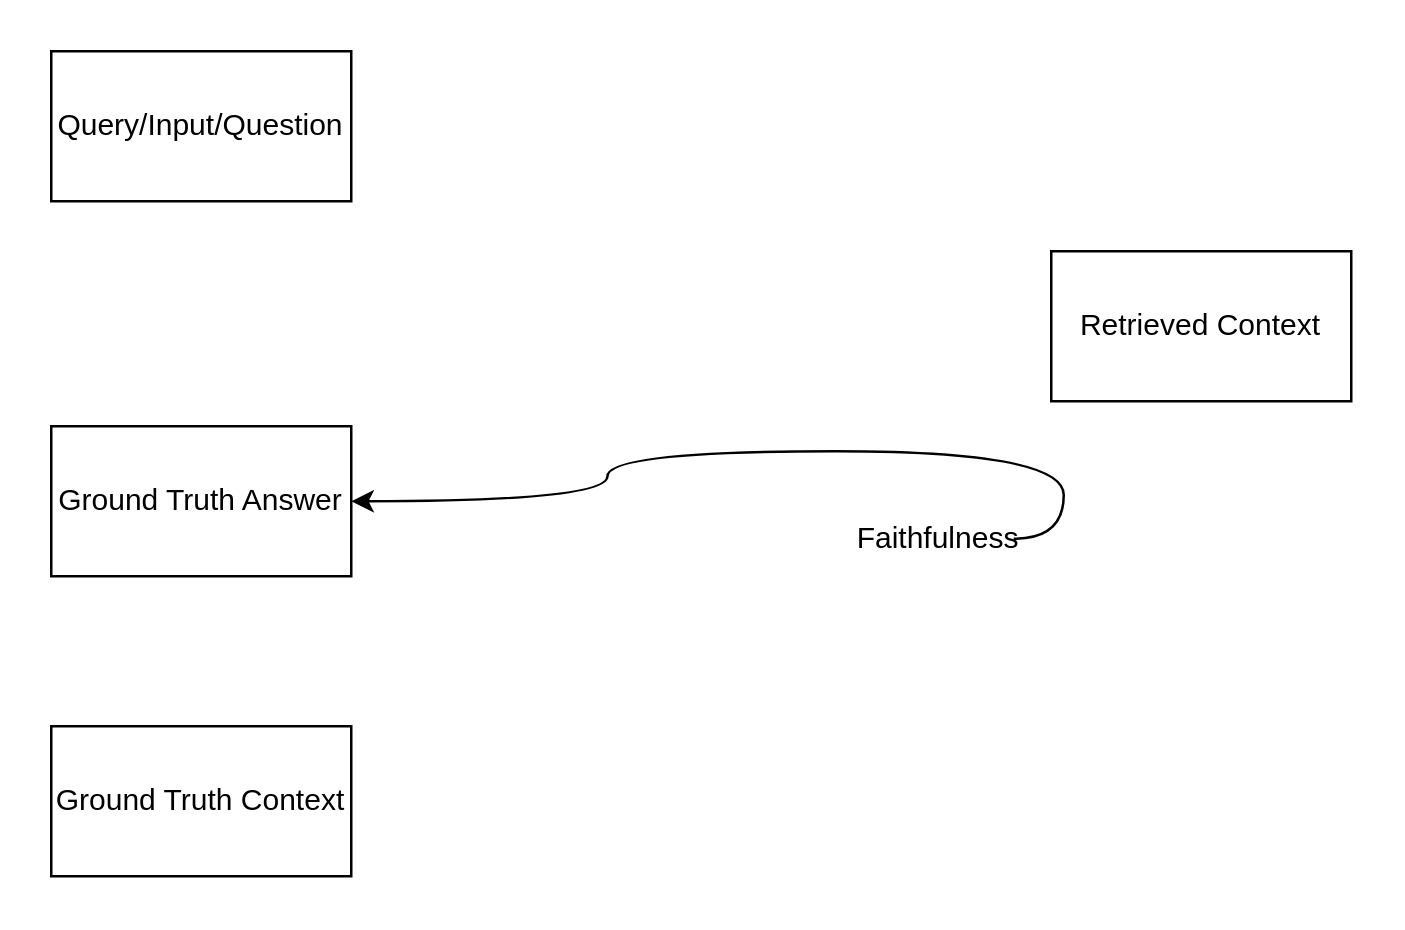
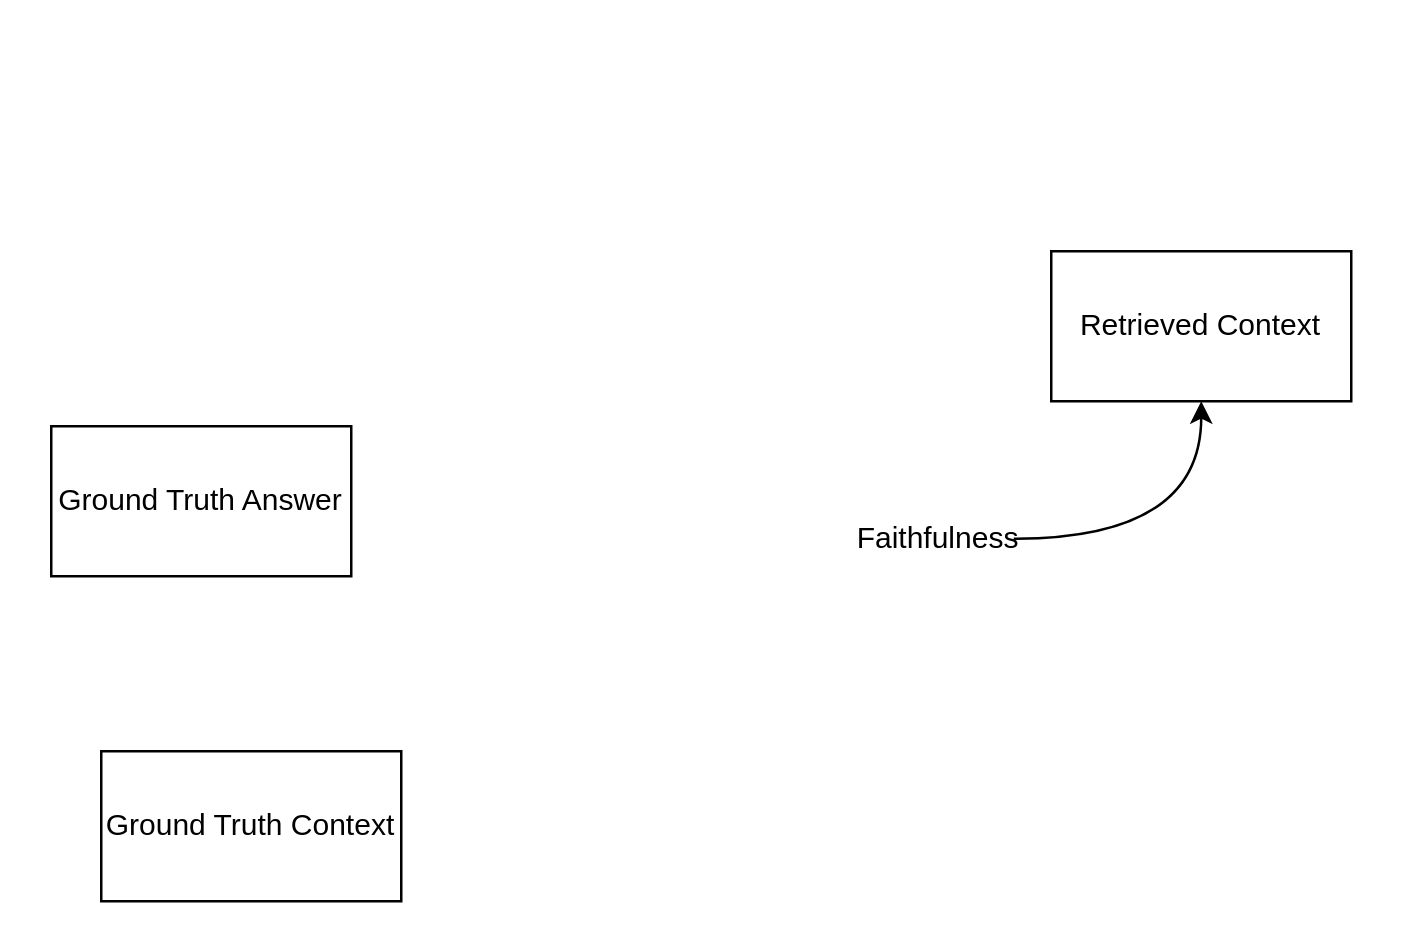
- <mxCell id="5" value="Query/Input/Question" style="rounded=0;whiteSpace=wrap;html=1;" vertex="1" parent="1"><mxGeometry x="20" y="20" width="120" height="60" as="geometry" /></mxCell>
- <mxCell id="2" style="edgeStyle=orthogonalEdgeStyle;curved=1;rounded=0;orthogonalLoop=1;jettySize=auto;html=1;exitX=1;exitY=0.5;exitDx=0;exitDy=0;" edge="1" parent="1" source="4" target="6"><mxGeometry relative="1" as="geometry"><mxPoint x="400" y="200" as="sourcePoint" /><mxPoint x="490" y="110" as="targetPoint" /></mxGeometry></mxCell>
+ <mxCell id="2" style="edgeStyle=orthogonalEdgeStyle;curved=1;rounded=0;orthogonalLoop=1;jettySize=auto;html=1;exitX=1;exitY=0.5;exitDx=0;exitDy=0;entryX=0.5;entryY=1;entryDx=0;entryDy=0;" edge="1" parent="1" source="4" target="3"><mxGeometry relative="1" as="geometry"><mxPoint x="400" y="200" as="sourcePoint" /><mxPoint x="490" y="110" as="targetPoint" /></mxGeometry></mxCell>
- <mxCell id="7" value="Ground Truth Context" style="rounded=0;whiteSpace=wrap;html=1;" vertex="1" parent="1"><mxGeometry x="20" y="290" width="120" height="60" as="geometry" /></mxCell>
+ <mxCell id="7" value="Ground Truth Context" style="rounded=0;whiteSpace=wrap;html=1;" vertex="1" parent="1"><mxGeometry x="40" y="300" width="120" height="60" as="geometry" /></mxCell>
